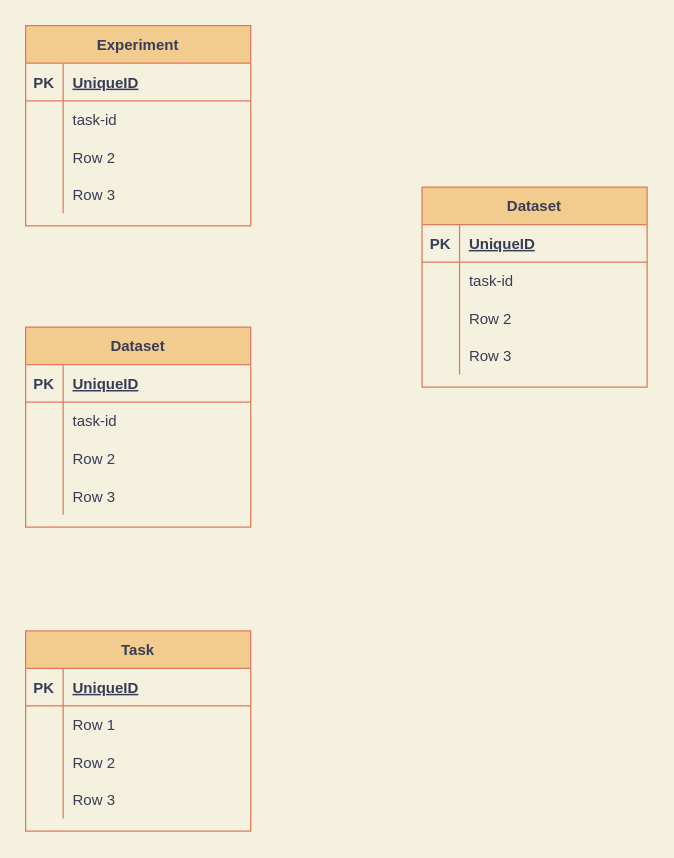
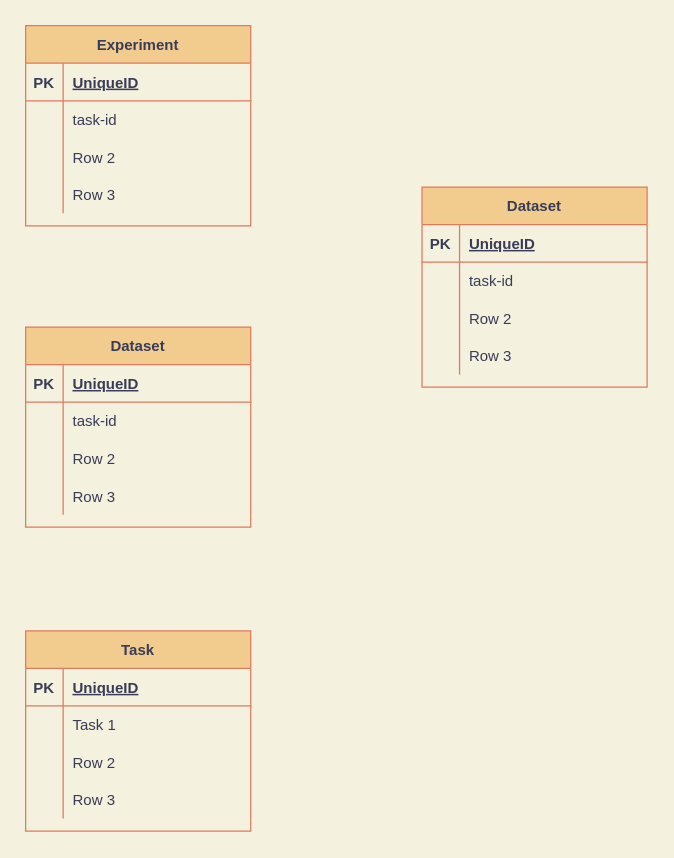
- <mxCell id="8" value="Row 1" style="shape=partialRectangle;connectable=0;fillColor=none;top=0;left=0;bottom=0;right=0;align=left;spacingLeft=6;overflow=hidden;strokeColor=#E07A5F;fontColor=#393C56;" parent="6" vertex="1"><mxGeometry x="30" width="150" height="30" as="geometry" /></mxCell>
+ <mxCell id="8" value="Task 1" style="shape=partialRectangle;connectable=0;fillColor=none;top=0;left=0;bottom=0;right=0;align=left;spacingLeft=6;overflow=hidden;strokeColor=#E07A5F;fontColor=#393C56;" parent="6" vertex="1"><mxGeometry x="30" width="150" height="30" as="geometry" /></mxCell>
